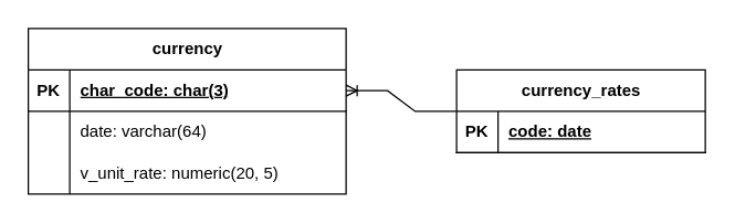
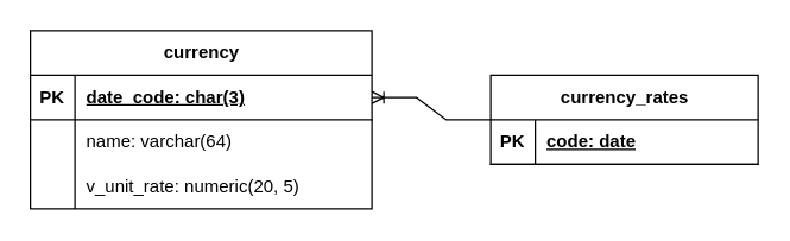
- <mxCell id="9" value="char_code: char(3)" style="shape=partialRectangle;connectable=0;fillColor=none;top=0;left=0;bottom=0;right=0;align=left;spacingLeft=6;fontStyle=5;overflow=hidden;whiteSpace=wrap;html=1;" vertex="1" parent="7"><mxGeometry x="30" width="200" height="30" as="geometry"><mxRectangle width="200" height="30" as="alternateBounds" /></mxGeometry></mxCell>
+ <mxCell id="9" value="date_code: char(3)" style="shape=partialRectangle;connectable=0;fillColor=none;top=0;left=0;bottom=0;right=0;align=left;spacingLeft=6;fontStyle=5;overflow=hidden;whiteSpace=wrap;html=1;" vertex="1" parent="7"><mxGeometry x="30" width="200" height="30" as="geometry"><mxRectangle width="200" height="30" as="alternateBounds" /></mxGeometry></mxCell>
- <mxCell id="12" value="date: varchar(64)" style="shape=partialRectangle;connectable=0;fillColor=none;top=0;left=0;bottom=0;right=0;align=left;spacingLeft=6;overflow=hidden;whiteSpace=wrap;html=1;" vertex="1" parent="10"><mxGeometry x="30" width="200" height="30" as="geometry"><mxRectangle width="200" height="30" as="alternateBounds" /></mxGeometry></mxCell>
+ <mxCell id="12" value="name: varchar(64)" style="shape=partialRectangle;connectable=0;fillColor=none;top=0;left=0;bottom=0;right=0;align=left;spacingLeft=6;overflow=hidden;whiteSpace=wrap;html=1;" vertex="1" parent="10"><mxGeometry x="30" width="200" height="30" as="geometry"><mxRectangle width="200" height="30" as="alternateBounds" /></mxGeometry></mxCell>
